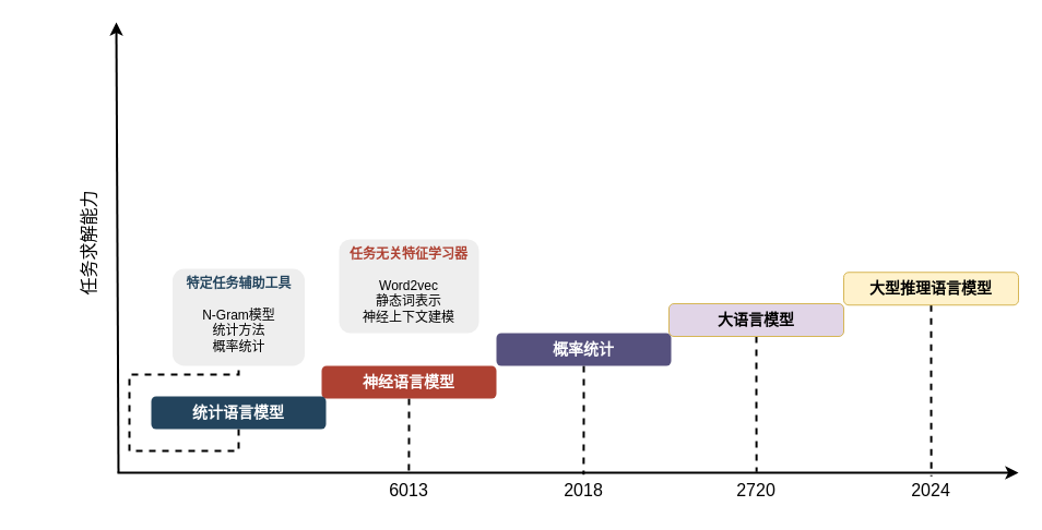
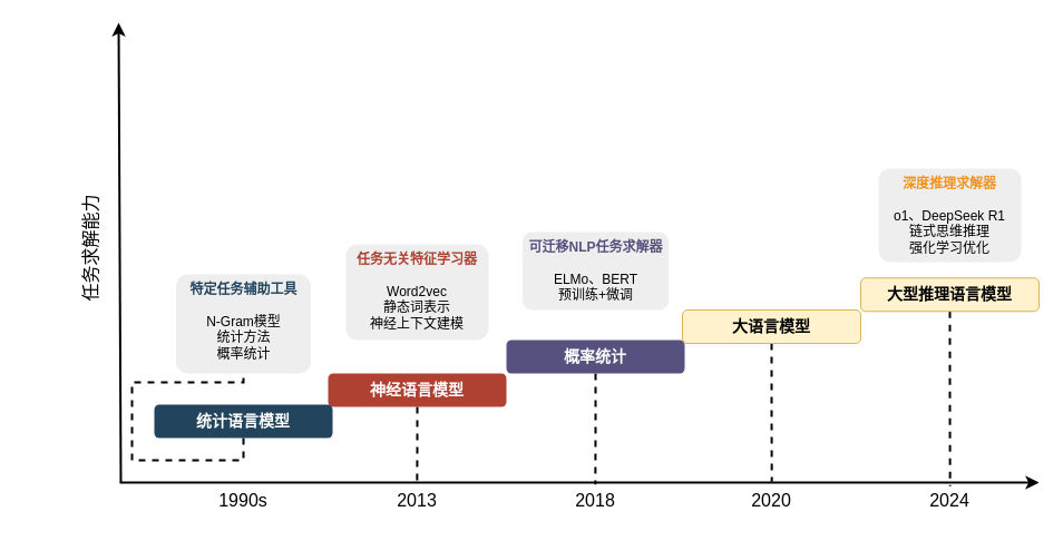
+ <mxCell id="22" value="&lt;font&gt;&lt;font color=&quot;#f2931e&quot;&gt;&lt;b&gt;深度推理求解器&lt;/b&gt;&lt;/font&gt;&lt;br&gt;&lt;br&gt;o1、DeepSeek R1&lt;br&gt;&lt;/font&gt;&lt;div&gt;链式思维推理&lt;/div&gt;&lt;div&gt;强化学习优化&lt;/div&gt;" style="rounded=1;strokeColor=none;fillColor=#EEEEEE;align=center;arcSize=12;verticalAlign=top;whiteSpace=wrap;html=1;fontSize=12;" vertex="1" parent="1"><mxGeometry x="788" y="151" width="128" height="84" as="geometry" /></mxCell>
+ <mxCell id="14" value="&lt;font&gt;&lt;font color=&quot;#56517e&quot;&gt;&lt;b&gt;可迁移NLP任务求解器&lt;/b&gt;&lt;/font&gt;&lt;br&gt;&lt;br&gt;ELMo、BERT&lt;/font&gt;&lt;div&gt;&lt;font&gt;预训练+微调&lt;/font&gt;&lt;/div&gt;" style="rounded=1;strokeColor=none;fillColor=#EEEEEE;align=center;arcSize=12;verticalAlign=top;whiteSpace=wrap;html=1;fontSize=12;" vertex="1" parent="1"><mxGeometry x="468.5" y="208" width="131" height="70" as="geometry" /></mxCell>
- <mxCell id="21" value="大语言模型" style="fillColor=#e1d5e7;strokecolor=none;rounded=1;strokeColor=#d6b656;fontStyle=1;fontSize=14;whiteSpace=wrap;html=1;" vertex="1" parent="1"><mxGeometry x="612" y="278" width="160" height="30" as="geometry" /></mxCell>
+ <mxCell id="21" value="大语言模型" style="fillColor=#fff2cc;strokecolor=none;rounded=1;strokeColor=#d6b656;fontStyle=1;fontSize=14;whiteSpace=wrap;html=1;" vertex="1" parent="1"><mxGeometry x="612" y="278" width="160" height="30" as="geometry" /></mxCell>
+ <mxCell id="15" value="&lt;font style=&quot;font-size: 16px;&quot;&gt;1990s&lt;/font&gt;" style="text;html=1;align=center;verticalAlign=middle;whiteSpace=wrap;rounded=0;" vertex="1" parent="1"><mxGeometry x="188" y="434" width="60" height="30" as="geometry" /></mxCell>
- <mxCell id="16" value="&lt;font style=&quot;font-size: 16px;&quot;&gt;6013&lt;/font&gt;" style="text;html=1;align=center;verticalAlign=middle;whiteSpace=wrap;rounded=0;" vertex="1" parent="1"><mxGeometry x="344" y="434" width="60" height="30" as="geometry" /></mxCell>
+ <mxCell id="16" value="&lt;font style=&quot;font-size: 16px;&quot;&gt;2013&lt;/font&gt;" style="text;html=1;align=center;verticalAlign=middle;whiteSpace=wrap;rounded=0;" vertex="1" parent="1"><mxGeometry x="344" y="434" width="60" height="30" as="geometry" /></mxCell>
- <mxCell id="18" value="&lt;font style=&quot;font-size: 16px;&quot;&gt;2720&lt;/font&gt;" style="text;html=1;align=center;verticalAlign=middle;whiteSpace=wrap;rounded=0;" vertex="1" parent="1"><mxGeometry x="662" y="434" width="60" height="30" as="geometry" /></mxCell>
+ <mxCell id="18" value="&lt;font style=&quot;font-size: 16px;&quot;&gt;2020&lt;/font&gt;" style="text;html=1;align=center;verticalAlign=middle;whiteSpace=wrap;rounded=0;" vertex="1" parent="1"><mxGeometry x="662" y="434" width="60" height="30" as="geometry" /></mxCell>
